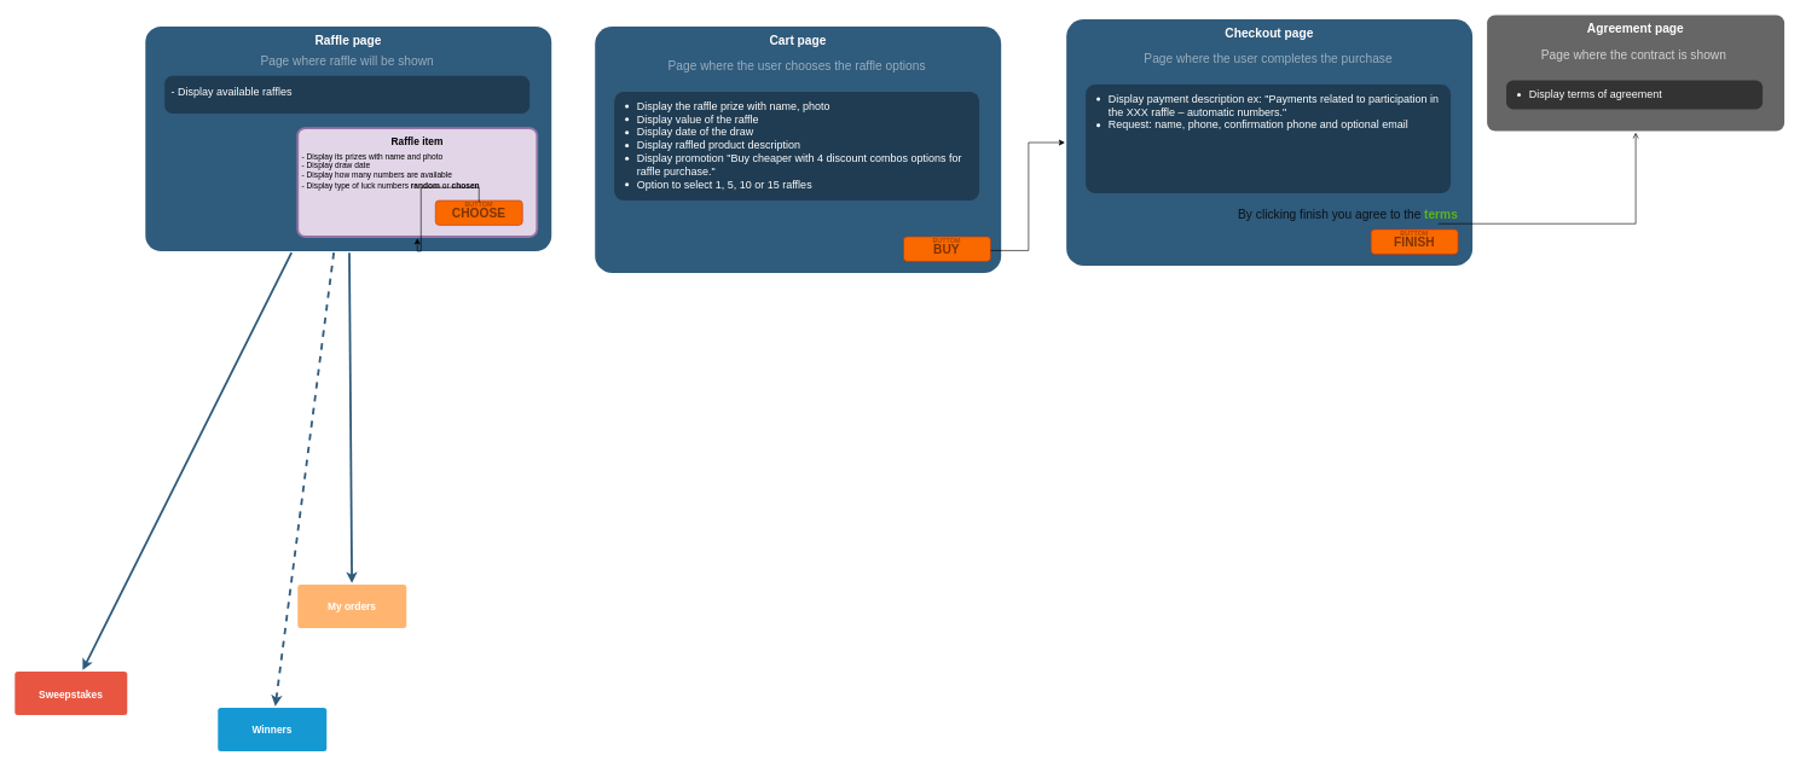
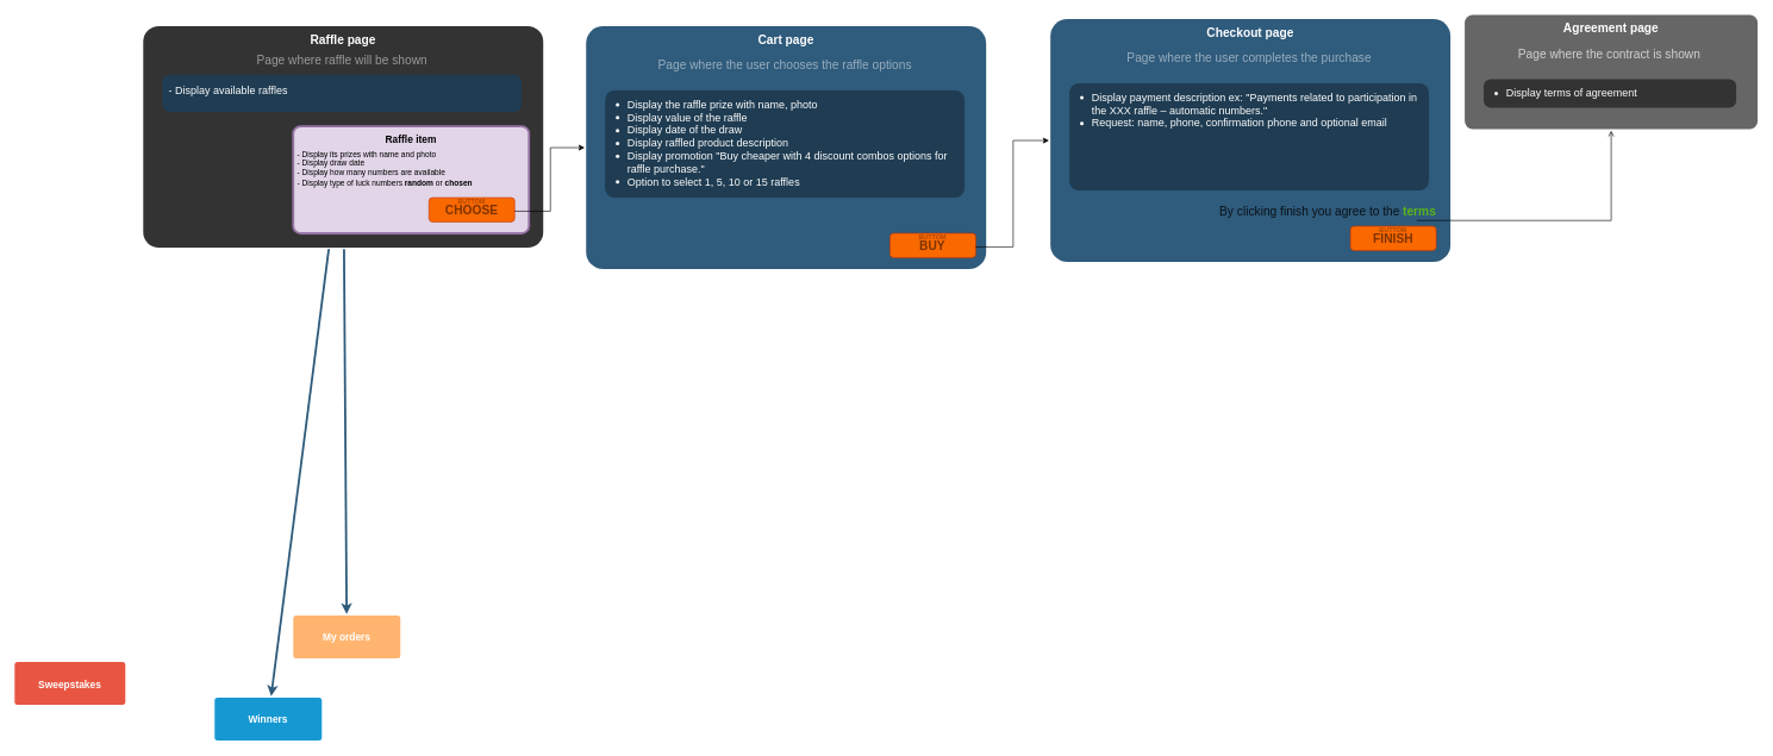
- <mxCell id="9" value="&lt;font style=&quot;font-size: 17px&quot;&gt;Raffle page&lt;br&gt;&lt;br&gt;&lt;/font&gt;" style="rounded=1;whiteSpace=wrap;html=1;shadow=0;labelBackgroundColor=none;strokeColor=none;strokeWidth=3;fillColor=#2F5B7C;fontFamily=Helvetica;fontSize=16;fontColor=#FFFFFF;align=center;fontStyle=1;spacing=5;arcSize=7;perimeterSpacing=2;verticalAlign=top;" parent="8" vertex="1"><mxGeometry width="560" height="310" as="geometry" /></mxCell>
+ <mxCell id="9" value="&lt;font style=&quot;font-size: 17px&quot;&gt;Raffle page&lt;br&gt;&lt;br&gt;&lt;/font&gt;" style="rounded=1;whiteSpace=wrap;html=1;shadow=0;labelBackgroundColor=none;strokeColor=none;strokeWidth=3;fillColor=#333333;fontFamily=Helvetica;fontSize=16;fontColor=#FFFFFF;align=center;fontStyle=1;spacing=5;arcSize=7;perimeterSpacing=2;verticalAlign=top;" parent="8" vertex="1"><mxGeometry width="560" height="310" as="geometry" /></mxCell>
- <mxCell id="26" style="edgeStyle=orthogonalEdgeStyle;rounded=0;orthogonalLoop=1;jettySize=auto;html=1;" parent="1" source="17" target="13" edge="1"><mxGeometry relative="1" as="geometry" /></mxCell>
+ <mxCell id="26" style="edgeStyle=orthogonalEdgeStyle;rounded=0;orthogonalLoop=1;jettySize=auto;html=1;" parent="1" source="17" target="19" edge="1"><mxGeometry relative="1" as="geometry" /></mxCell>
- <mxCell id="3" value="" style="edgeStyle=none;rounded=0;jumpStyle=none;html=1;shadow=0;labelBackgroundColor=none;startArrow=none;startFill=0;endArrow=classic;endFill=1;jettySize=auto;orthogonalLoop=1;strokeColor=#2F5B7C;strokeWidth=3;fontFamily=Helvetica;fontSize=16;fontColor=#23445D;spacing=5;" parent="1" source="9" target="4" edge="1"><mxGeometry relative="1" as="geometry" /></mxCell>
- <mxCell id="2" value="" style="edgeStyle=none;rounded=0;jumpStyle=none;html=1;shadow=0;labelBackgroundColor=none;startArrow=none;startFill=0;endArrow=classic;endFill=1;jettySize=auto;orthogonalLoop=1;strokeColor=#2F5B7C;strokeWidth=3;fontFamily=Helvetica;fontSize=16;fontColor=#23445D;spacing=5;dashed=1;" parent="1" source="9" target="5" edge="1"><mxGeometry relative="1" as="geometry" /></mxCell>
+ <mxCell id="2" value="" style="edgeStyle=none;rounded=0;jumpStyle=none;html=1;shadow=0;labelBackgroundColor=none;startArrow=none;startFill=0;endArrow=classic;endFill=1;jettySize=auto;orthogonalLoop=1;strokeColor=#2F5B7C;strokeWidth=3;fontFamily=Helvetica;fontSize=16;fontColor=#23445D;spacing=5;" parent="1" source="9" target="5" edge="1"><mxGeometry relative="1" as="geometry" /></mxCell>
- <mxCell id="6" value="My orders" style="rounded=1;whiteSpace=wrap;html=1;shadow=0;labelBackgroundColor=none;strokeColor=none;strokeWidth=3;fillColor=#FFB570;fontFamily=Helvetica;fontSize=14;fontColor=#FFFFFF;align=center;spacing=5;fontStyle=1;arcSize=7;perimeterSpacing=2;" parent="1" vertex="1"><mxGeometry x="410" y="806" width="150" height="60" as="geometry" /></mxCell>
+ <mxCell id="6" value="My orders" style="rounded=1;whiteSpace=wrap;html=1;shadow=0;labelBackgroundColor=none;strokeColor=none;strokeWidth=3;fillColor=#FFB570;fontFamily=Helvetica;fontSize=14;fontColor=#FFFFFF;align=center;spacing=5;fontStyle=1;arcSize=7;perimeterSpacing=2;" parent="1" vertex="1"><mxGeometry x="410" y="861" width="150" height="60" as="geometry" /></mxCell>
